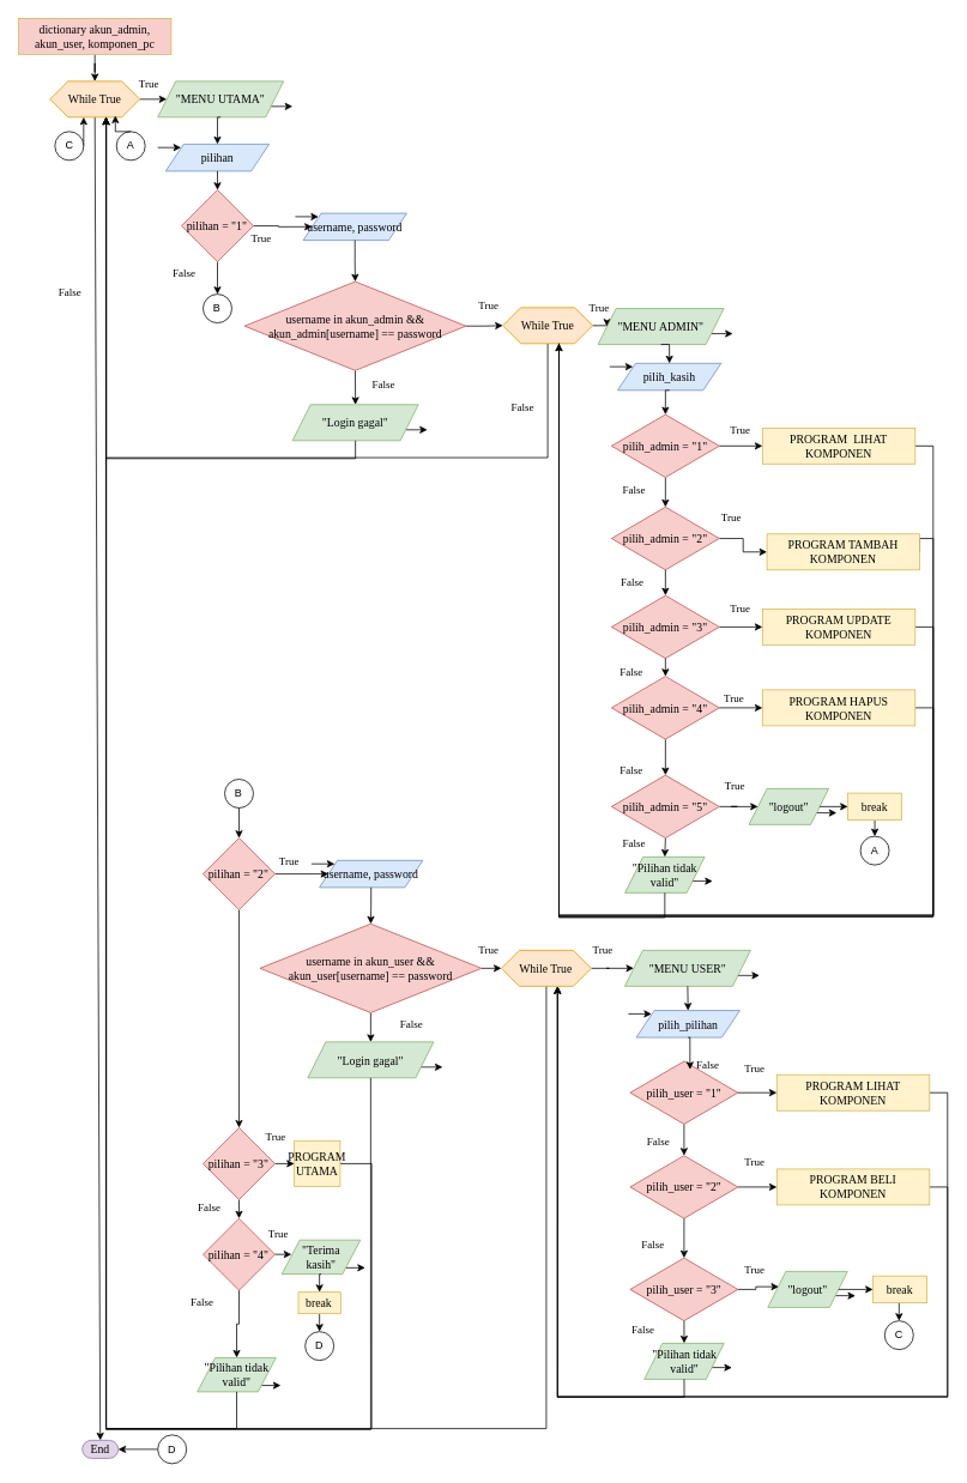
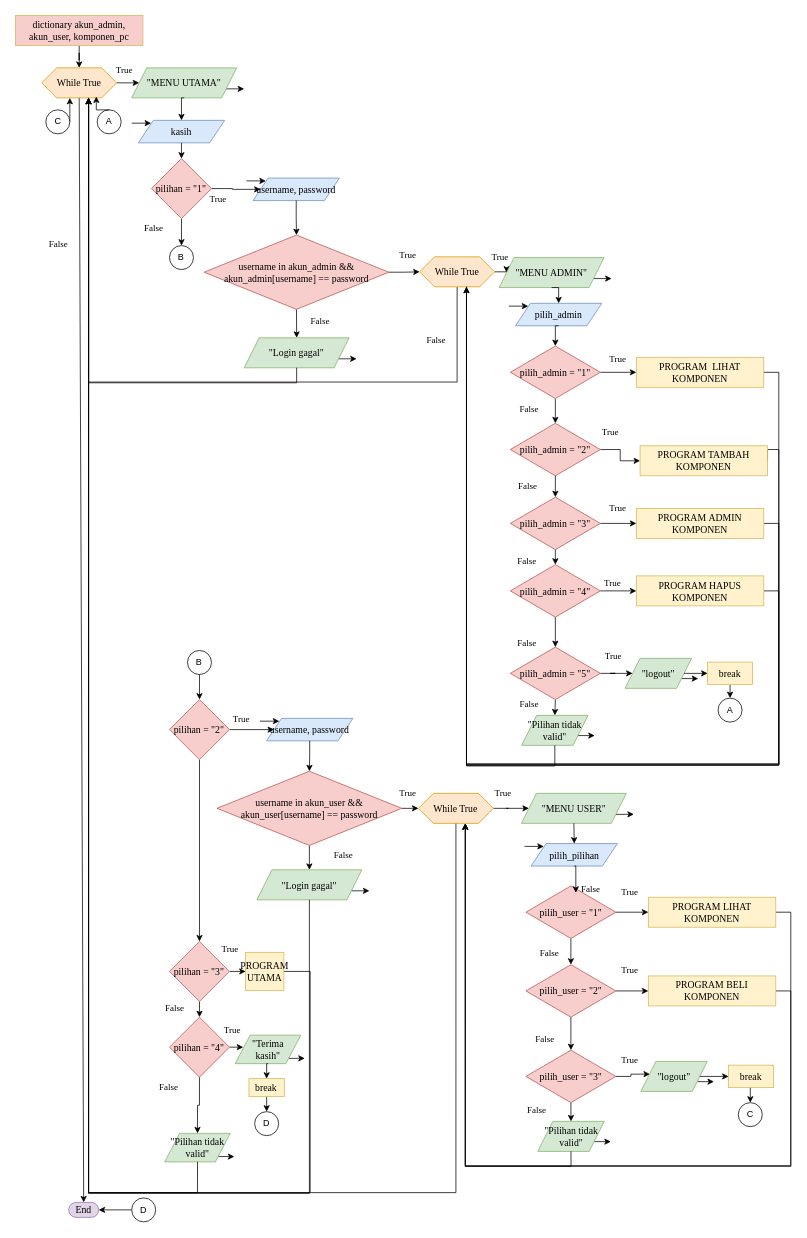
- <mxCell id="64" value="pilihan" style="shape=parallelogram;perimeter=parallelogramPerimeter;whiteSpace=wrap;html=1;fixedSize=1;fontFamily=Times New Roman;fillColor=#dae8fc;strokeColor=#6c8ebf;fontSize=13;" parent="63" vertex="1"><mxGeometry x="8.857" width="115.143" height="30" as="geometry" /></mxCell>
+ <mxCell id="64" value="kasih" style="shape=parallelogram;perimeter=parallelogramPerimeter;whiteSpace=wrap;html=1;fixedSize=1;fontFamily=Times New Roman;fillColor=#dae8fc;strokeColor=#6c8ebf;fontSize=13;" parent="63" vertex="1"><mxGeometry x="8.857" width="115.143" height="30" as="geometry" /></mxCell>
- <mxCell id="88" value="pilih_kasih" style="shape=parallelogram;perimeter=parallelogramPerimeter;whiteSpace=wrap;html=1;fixedSize=1;fontFamily=Times New Roman;fillColor=#dae8fc;strokeColor=#6c8ebf;fontSize=13;" parent="87" vertex="1"><mxGeometry x="8.857" width="115.143" height="30" as="geometry" /></mxCell>
+ <mxCell id="88" value="pilih_admin" style="shape=parallelogram;perimeter=parallelogramPerimeter;whiteSpace=wrap;html=1;fixedSize=1;fontFamily=Times New Roman;fillColor=#dae8fc;strokeColor=#6c8ebf;fontSize=13;" parent="87" vertex="1"><mxGeometry x="8.857" width="115.143" height="30" as="geometry" /></mxCell>
- <mxCell id="111" value="PROGRAM&amp;nbsp;UPDATE KOMPONEN" style="rounded=0;whiteSpace=wrap;html=1;fontFamily=Times New Roman;fillColor=#fff2cc;strokeColor=#d6b656;fontSize=13;" parent="1" vertex="1"><mxGeometry x="848" y="677.5" width="170" height="40" as="geometry" /></mxCell>
+ <mxCell id="111" value="PROGRAM&amp;nbsp;ADMIN KOMPONEN" style="rounded=0;whiteSpace=wrap;html=1;fontFamily=Times New Roman;fillColor=#fff2cc;strokeColor=#d6b656;fontSize=13;" parent="1" vertex="1"><mxGeometry x="848" y="677.5" width="170" height="40" as="geometry" /></mxCell>
